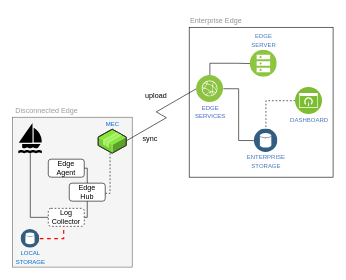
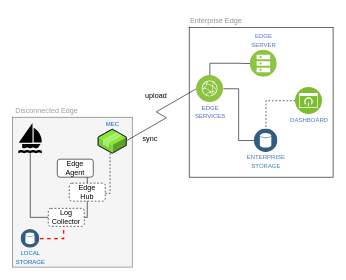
- <mxCell id="16" value="Edge&lt;br&gt;Agent" style="rounded=1;whiteSpace=wrap;html=1;" vertex="1" parent="1"><mxGeometry x="80" y="265" width="60" height="30" as="geometry" /></mxCell>
+ <mxCell id="16" value="Edge&lt;br&gt;Agent" style="rounded=1;whiteSpace=wrap;html=1;" vertex="1" parent="1"><mxGeometry x="95" y="265" width="60" height="30" as="geometry" /></mxCell>
- <mxCell id="17" value="Edge&lt;br&gt;Hub" style="rounded=1;whiteSpace=wrap;html=1;" vertex="1" parent="1"><mxGeometry x="115" y="305" width="60" height="30" as="geometry" /></mxCell>
+ <mxCell id="17" value="Edge&lt;br&gt;Hub" style="rounded=1;whiteSpace=wrap;html=1;dashed=1;" vertex="1" parent="1"><mxGeometry x="115" y="305" width="60" height="30" as="geometry" /></mxCell>
